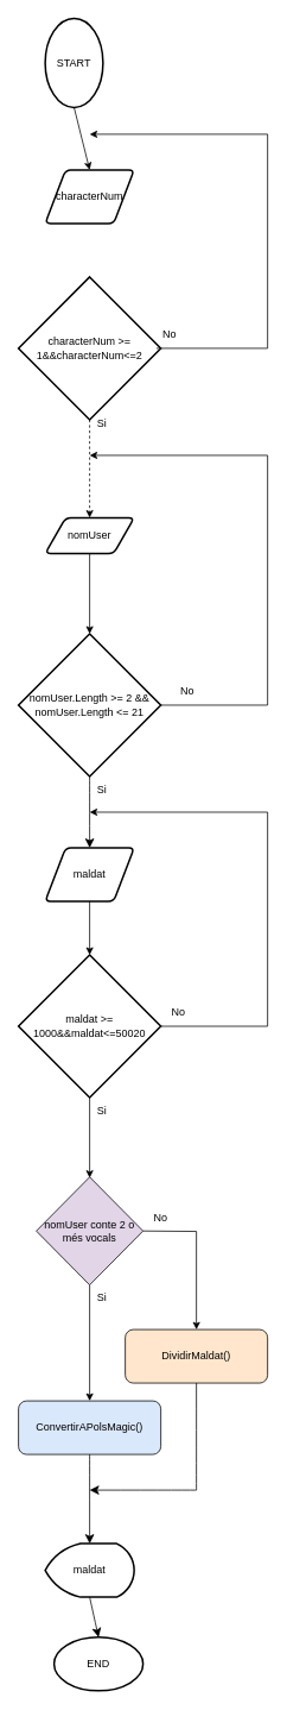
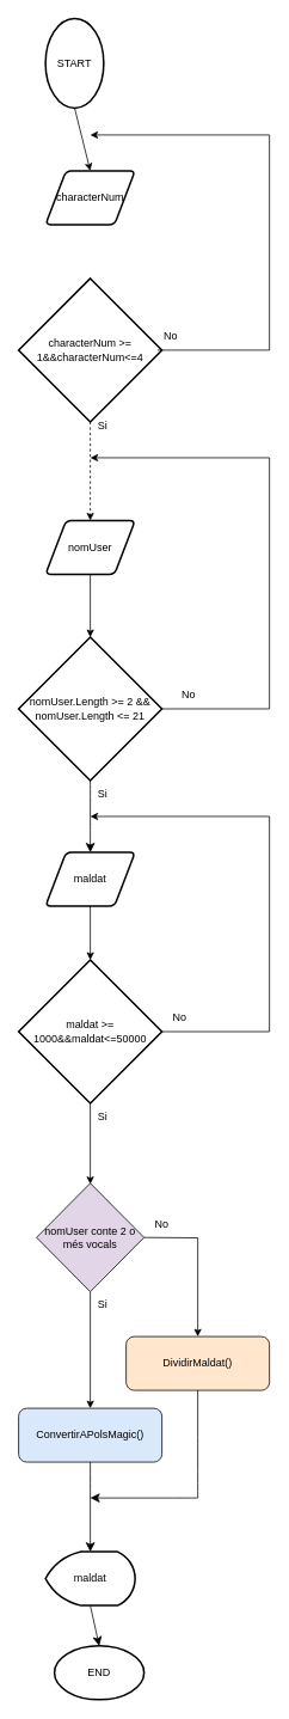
- <mxCell id="5" value="characterNum &amp;gt;= 1&amp;amp;&amp;amp;characterNum&amp;lt;=2" style="strokeWidth=2;html=1;shape=mxgraph.flowchart.decision;whiteSpace=wrap;" vertex="1" parent="1"><mxGeometry x="20" y="310" width="160" height="160" as="geometry" /></mxCell>
+ <mxCell id="5" value="characterNum &amp;gt;= 1&amp;amp;&amp;amp;characterNum&amp;lt;=4" style="strokeWidth=2;html=1;shape=mxgraph.flowchart.decision;whiteSpace=wrap;" vertex="1" parent="1"><mxGeometry x="20" y="310" width="160" height="160" as="geometry" /></mxCell>
- <mxCell id="10" value="nomUser" style="shape=parallelogram;html=1;strokeWidth=2;perimeter=parallelogramPerimeter;whiteSpace=wrap;rounded=1;arcSize=12;size=0.23;" vertex="1" parent="1"><mxGeometry x="50" y="580" width="100" height="40" as="geometry" /></mxCell>
+ <mxCell id="10" value="nomUser" style="shape=parallelogram;html=1;strokeWidth=2;perimeter=parallelogramPerimeter;whiteSpace=wrap;rounded=1;arcSize=12;size=0.23;" vertex="1" parent="1"><mxGeometry x="50" y="580" width="100" height="60" as="geometry" /></mxCell>
- <mxCell id="13" value="maldat &amp;gt;= 1000&amp;amp;&amp;amp;maldat&amp;lt;=50020" style="strokeWidth=2;html=1;shape=mxgraph.flowchart.decision;whiteSpace=wrap;" vertex="1" parent="1"><mxGeometry x="20" y="1070" width="160" height="160" as="geometry" /></mxCell>
+ <mxCell id="13" value="maldat &amp;gt;= 1000&amp;amp;&amp;amp;maldat&amp;lt;=50000" style="strokeWidth=2;html=1;shape=mxgraph.flowchart.decision;whiteSpace=wrap;" vertex="1" parent="1"><mxGeometry x="20" y="1070" width="160" height="160" as="geometry" /></mxCell>
